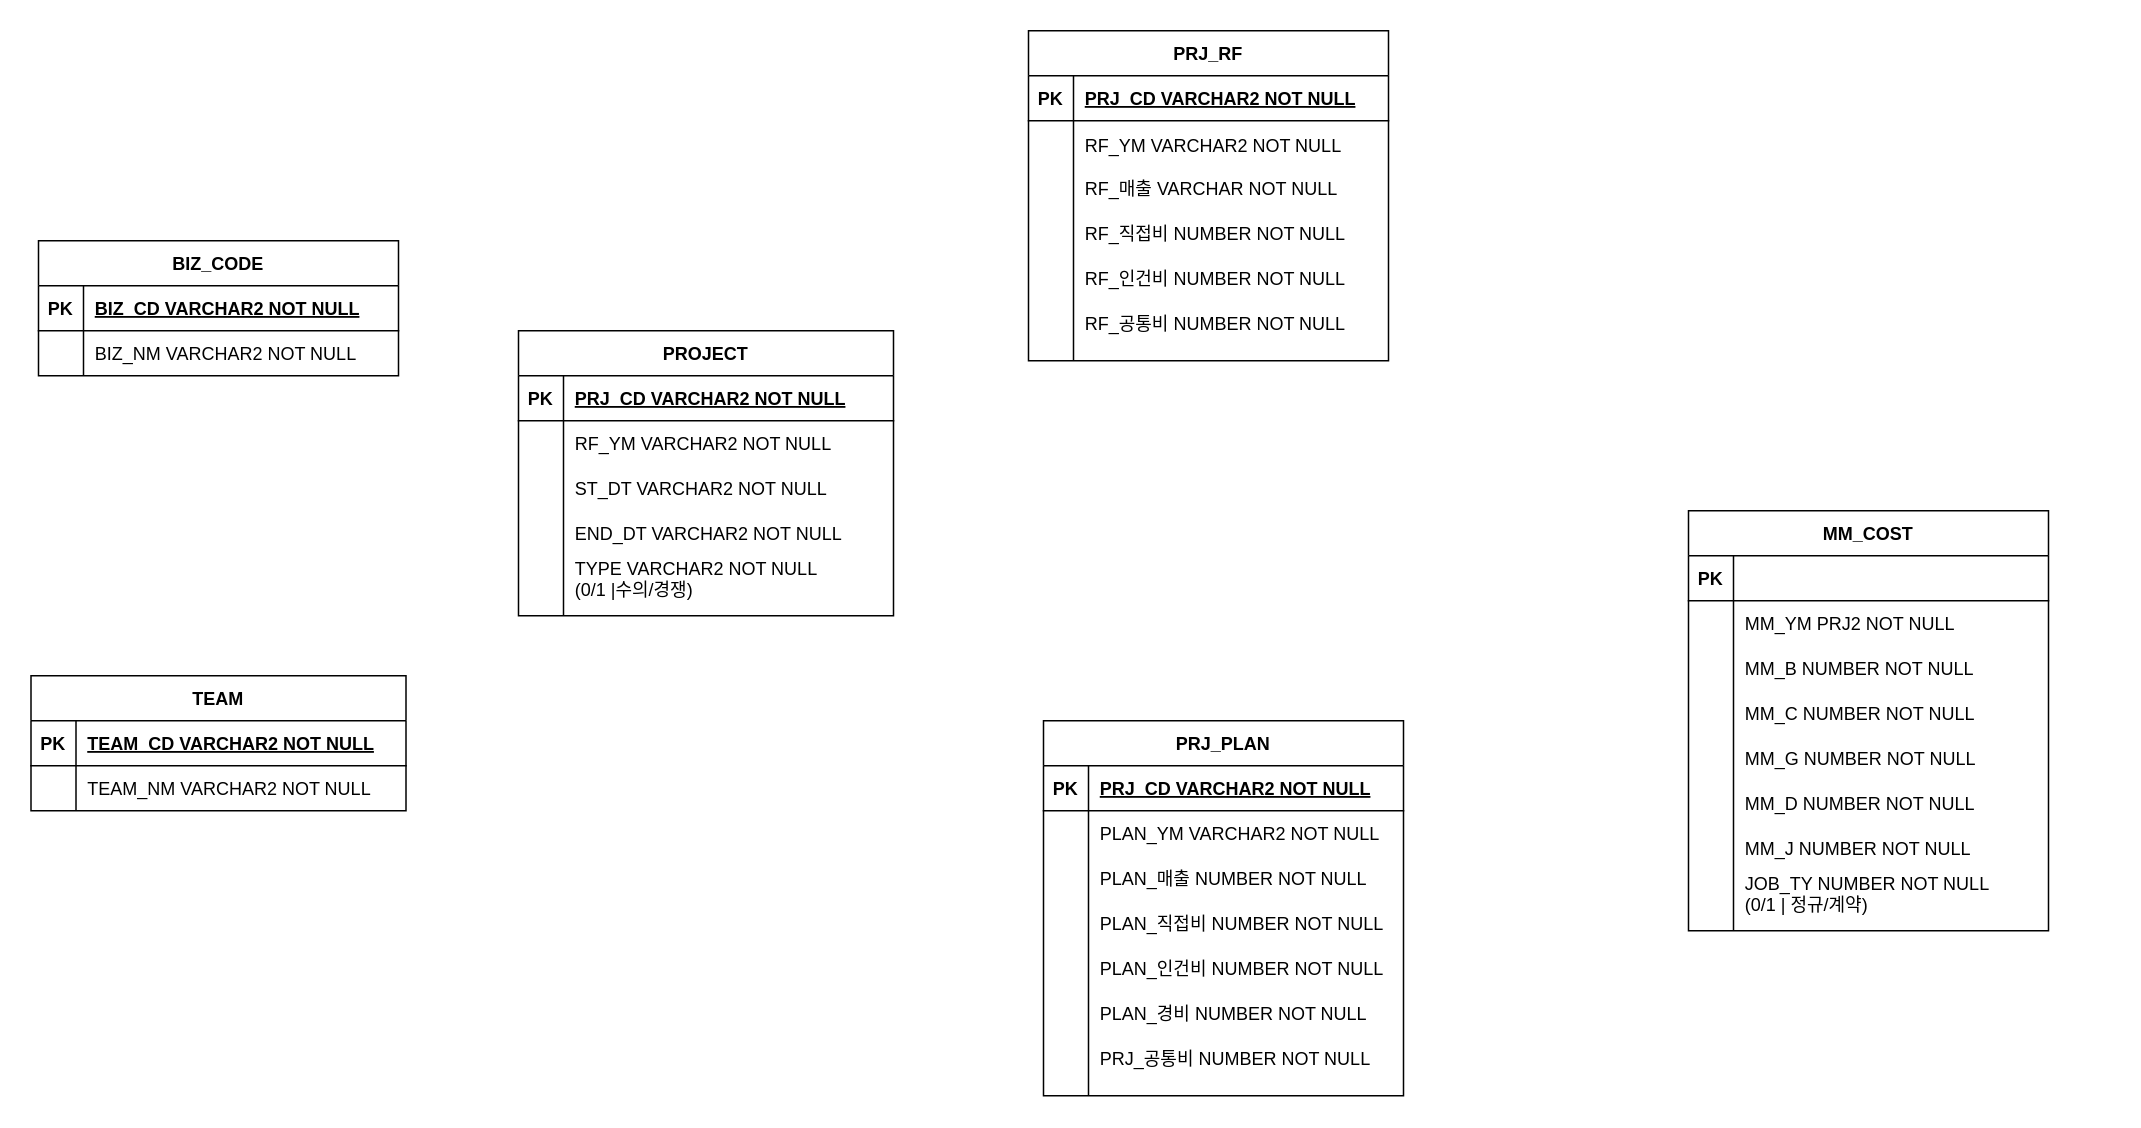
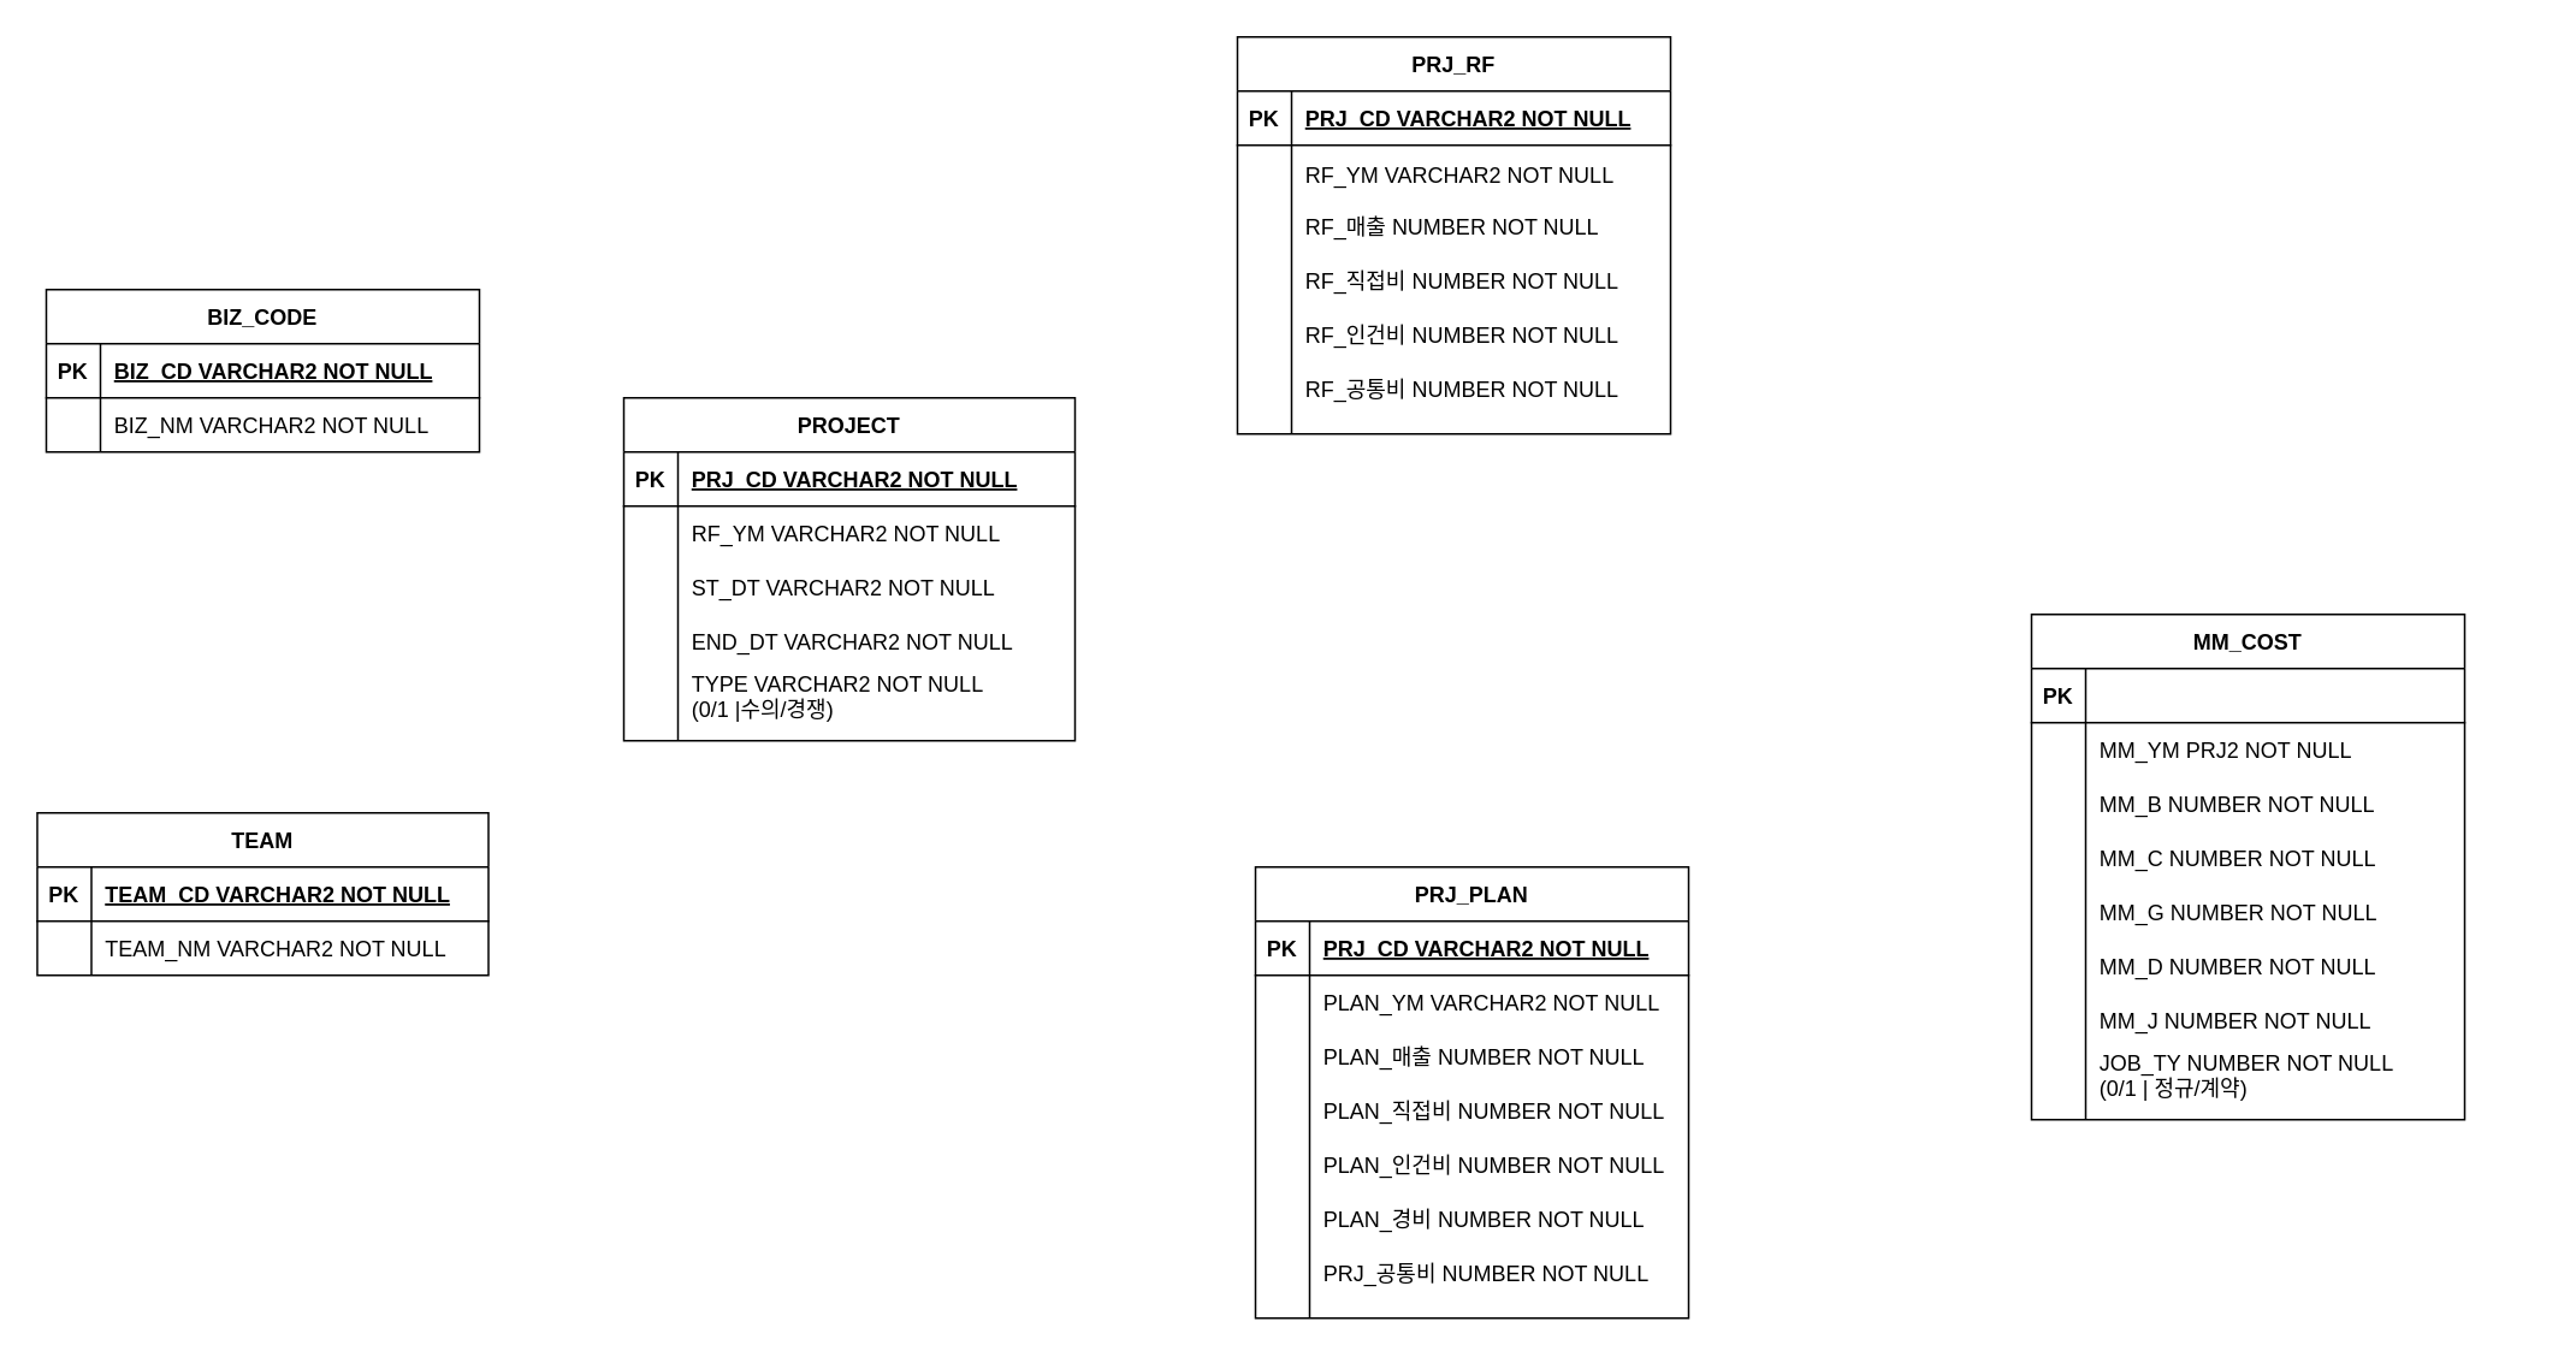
- <mxCell id="64" value="RF_매출 VARCHAR NOT NULL" style="shape=partialRectangle;overflow=hidden;connectable=0;fillColor=none;top=0;left=0;bottom=0;right=0;align=left;spacingLeft=6;" vertex="1" parent="1"><mxGeometry x="715" y="110" width="220" height="30" as="geometry"><mxRectangle width="220" height="30" as="alternateBounds" /></mxGeometry></mxCell>
+ <mxCell id="64" value="RF_매출 NUMBER NOT NULL" style="shape=partialRectangle;overflow=hidden;connectable=0;fillColor=none;top=0;left=0;bottom=0;right=0;align=left;spacingLeft=6;" vertex="1" parent="1"><mxGeometry x="715" y="110" width="220" height="30" as="geometry"><mxRectangle width="220" height="30" as="alternateBounds" /></mxGeometry></mxCell>
